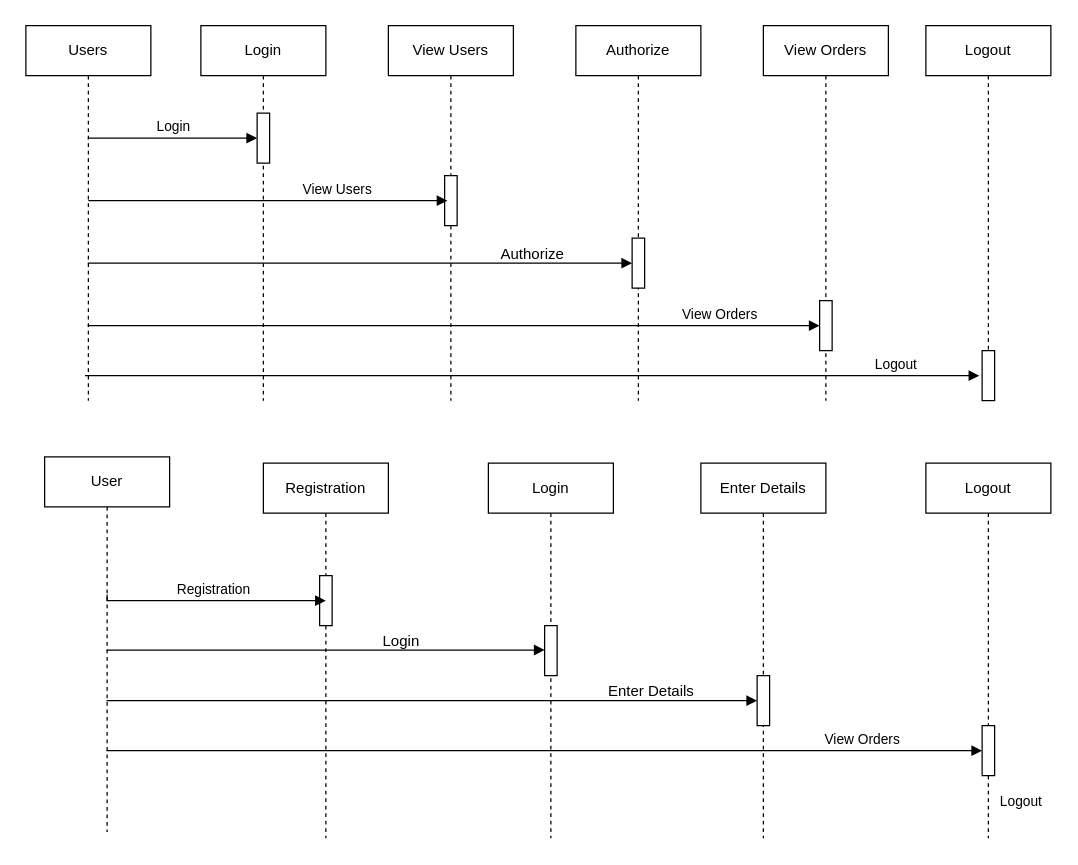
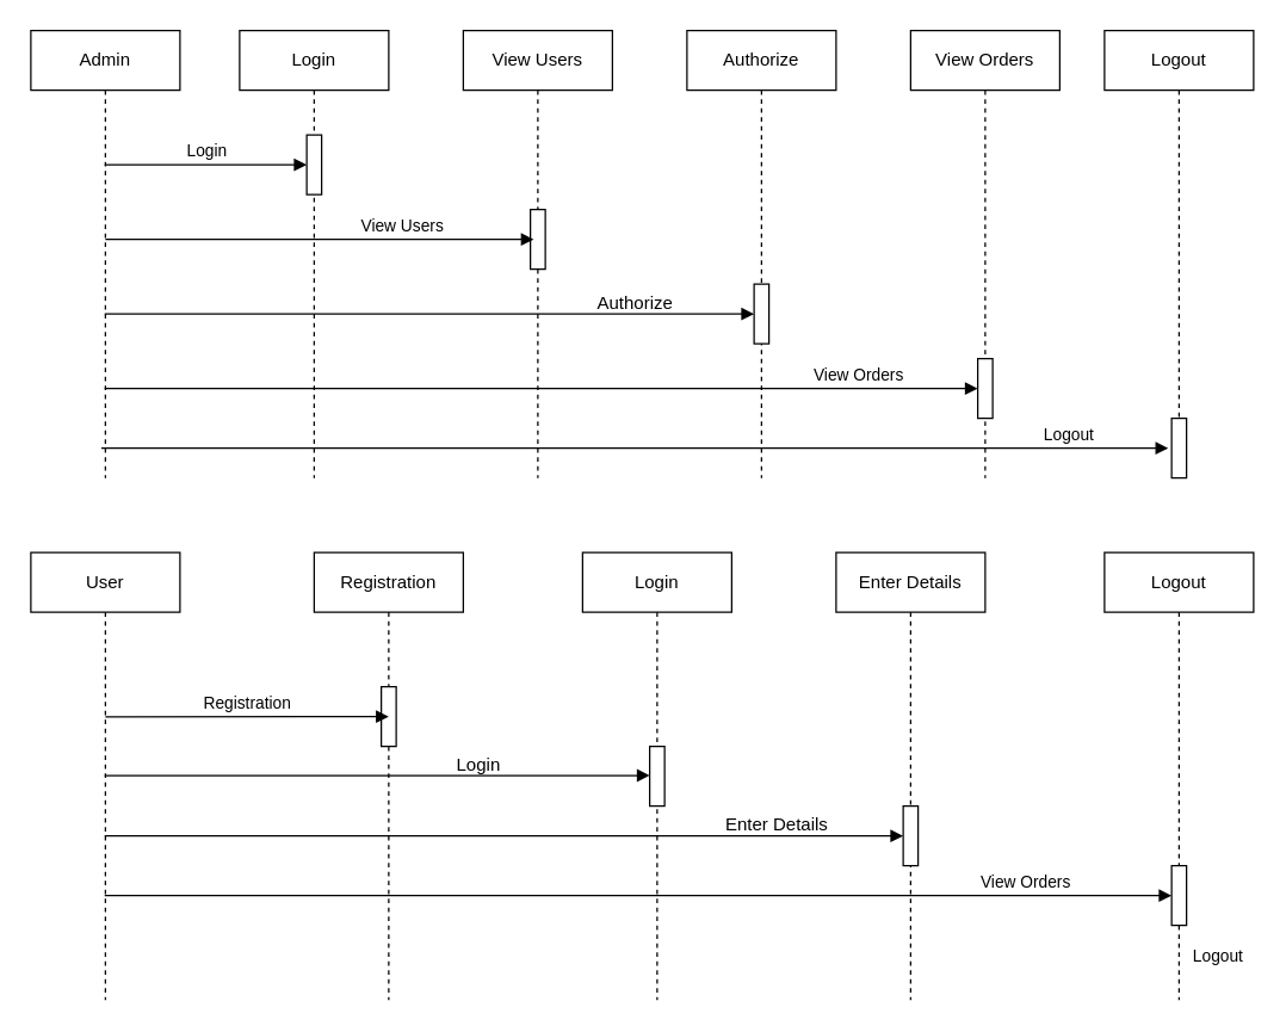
- <mxCell id="2" value="Users" style="shape=umlLifeline;perimeter=lifelinePerimeter;whiteSpace=wrap;html=1;container=0;dropTarget=0;collapsible=0;recursiveResize=0;outlineConnect=0;portConstraint=eastwest;newEdgeStyle={&quot;edgeStyle&quot;:&quot;elbowEdgeStyle&quot;,&quot;elbow&quot;:&quot;vertical&quot;,&quot;curved&quot;:0,&quot;rounded&quot;:0};" parent="1" vertex="1"><mxGeometry x="20" y="20" width="100" height="300" as="geometry" /></mxCell>
+ <mxCell id="2" value="Admin" style="shape=umlLifeline;perimeter=lifelinePerimeter;whiteSpace=wrap;html=1;container=0;dropTarget=0;collapsible=0;recursiveResize=0;outlineConnect=0;portConstraint=eastwest;newEdgeStyle={&quot;edgeStyle&quot;:&quot;elbowEdgeStyle&quot;,&quot;elbow&quot;:&quot;vertical&quot;,&quot;curved&quot;:0,&quot;rounded&quot;:0};" parent="1" vertex="1"><mxGeometry x="20" y="20" width="100" height="300" as="geometry" /></mxCell>
- <mxCell id="14" value="User" style="shape=umlLifeline;perimeter=lifelinePerimeter;whiteSpace=wrap;html=1;container=0;dropTarget=0;collapsible=0;recursiveResize=0;outlineConnect=0;portConstraint=eastwest;newEdgeStyle={&quot;edgeStyle&quot;:&quot;elbowEdgeStyle&quot;,&quot;elbow&quot;:&quot;vertical&quot;,&quot;curved&quot;:0,&quot;rounded&quot;:0};" vertex="1" parent="1"><mxGeometry x="35" y="365" width="100" height="300" as="geometry" /></mxCell>
+ <mxCell id="14" value="User" style="shape=umlLifeline;perimeter=lifelinePerimeter;whiteSpace=wrap;html=1;container=0;dropTarget=0;collapsible=0;recursiveResize=0;outlineConnect=0;portConstraint=eastwest;newEdgeStyle={&quot;edgeStyle&quot;:&quot;elbowEdgeStyle&quot;,&quot;elbow&quot;:&quot;vertical&quot;,&quot;curved&quot;:0,&quot;rounded&quot;:0};" vertex="1" parent="1"><mxGeometry x="20" y="370" width="100" height="300" as="geometry" /></mxCell>
